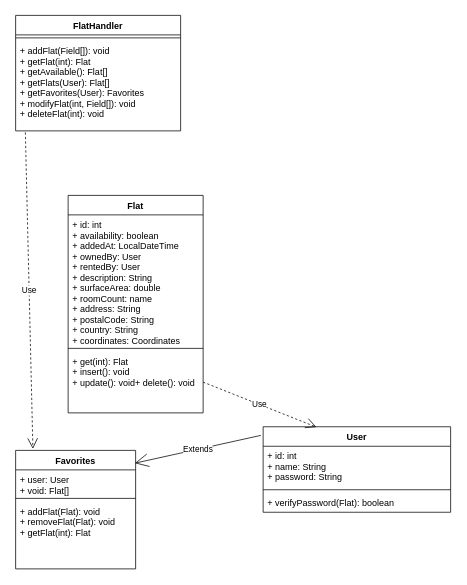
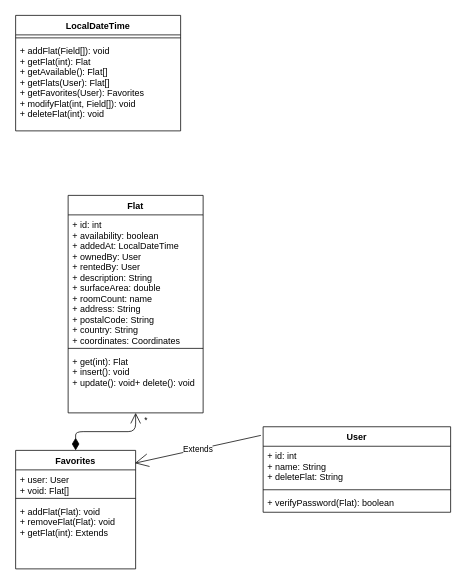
- <mxCell id="6" value="FlatHandler" style="swimlane;fontStyle=1;align=center;verticalAlign=top;childLayout=stackLayout;horizontal=1;startSize=26;horizontalStack=0;resizeParent=1;resizeParentMax=0;resizeLast=0;collapsible=1;marginBottom=0;" parent="1" vertex="1"><mxGeometry x="20" y="20" width="220" height="154" as="geometry" /></mxCell>
+ <mxCell id="6" value="LocalDateTime" style="swimlane;fontStyle=1;align=center;verticalAlign=top;childLayout=stackLayout;horizontal=1;startSize=26;horizontalStack=0;resizeParent=1;resizeParentMax=0;resizeLast=0;collapsible=1;marginBottom=0;" parent="1" vertex="1"><mxGeometry x="20" y="20" width="220" height="154" as="geometry" /></mxCell>
- <mxCell id="13" value="Use" style="endArrow=open;endSize=12;dashed=1;html=1;exitX=0.059;exitY=1.017;exitDx=0;exitDy=0;exitPerimeter=0;entryX=0.144;entryY=-0.013;entryDx=0;entryDy=0;entryPerimeter=0;" parent="1" source="8" target="9" edge="1"><mxGeometry width="160" relative="1" as="geometry"><mxPoint x="20" y="770" as="sourcePoint" /><mxPoint x="180" y="770" as="targetPoint" /></mxGeometry></mxCell>
- <mxCell id="20" value="Use" style="endArrow=open;endSize=12;dashed=1;html=1;exitX=1;exitY=0.5;exitDx=0;exitDy=0;entryX=0.284;entryY=0.004;entryDx=0;entryDy=0;entryPerimeter=0;" parent="1" source="5" target="15" edge="1"><mxGeometry width="160" relative="1" as="geometry"><mxPoint x="20" y="870" as="sourcePoint" /><mxPoint x="180" y="870" as="targetPoint" /></mxGeometry></mxCell>
+ <mxCell id="14" value="*" style="endArrow=open;html=1;endSize=12;startArrow=diamondThin;startSize=14;startFill=1;edgeStyle=orthogonalEdgeStyle;align=left;verticalAlign=bottom;exitX=0.5;exitY=0;exitDx=0;exitDy=0;entryX=0.5;entryY=1;entryDx=0;entryDy=0;" parent="1" source="9" target="2" edge="1"><mxGeometry x="0.714" y="-10" relative="1" as="geometry"><mxPoint x="20" y="770" as="sourcePoint" /><mxPoint x="180" y="770" as="targetPoint" /><mxPoint as="offset" /></mxGeometry></mxCell>
- <mxCell id="16" value="+ id: int&#10;+ name: String&#10;+ password: String&#10;" style="text;strokeColor=none;fillColor=none;align=left;verticalAlign=top;spacingLeft=4;spacingRight=4;overflow=hidden;rotatable=0;points=[[0,0.5],[1,0.5]];portConstraint=eastwest;" parent="15" vertex="1"><mxGeometry y="26" width="250" height="54" as="geometry" /></mxCell>
+ <mxCell id="16" value="+ id: int&#10;+ name: String&#10;+ deleteFlat: String&#10;" style="text;strokeColor=none;fillColor=none;align=left;verticalAlign=top;spacingLeft=4;spacingRight=4;overflow=hidden;rotatable=0;points=[[0,0.5],[1,0.5]];portConstraint=eastwest;" parent="15" vertex="1"><mxGeometry y="26" width="250" height="54" as="geometry" /></mxCell>
- <mxCell id="12" value="+ addFlat(Flat): void&#10;+ removeFlat(Flat): void&#10;+ getFlat(int): Flat&#10;" style="text;strokeColor=none;fillColor=none;align=left;verticalAlign=top;spacingLeft=4;spacingRight=4;overflow=hidden;rotatable=0;points=[[0,0.5],[1,0.5]];portConstraint=eastwest;" parent="9" vertex="1"><mxGeometry y="68" width="160" height="90" as="geometry" /></mxCell>
+ <mxCell id="12" value="+ addFlat(Flat): void&#10;+ removeFlat(Flat): void&#10;+ getFlat(int): Extends&#10;" style="text;strokeColor=none;fillColor=none;align=left;verticalAlign=top;spacingLeft=4;spacingRight=4;overflow=hidden;rotatable=0;points=[[0,0.5],[1,0.5]];portConstraint=eastwest;" parent="9" vertex="1"><mxGeometry y="68" width="160" height="90" as="geometry" /></mxCell>
